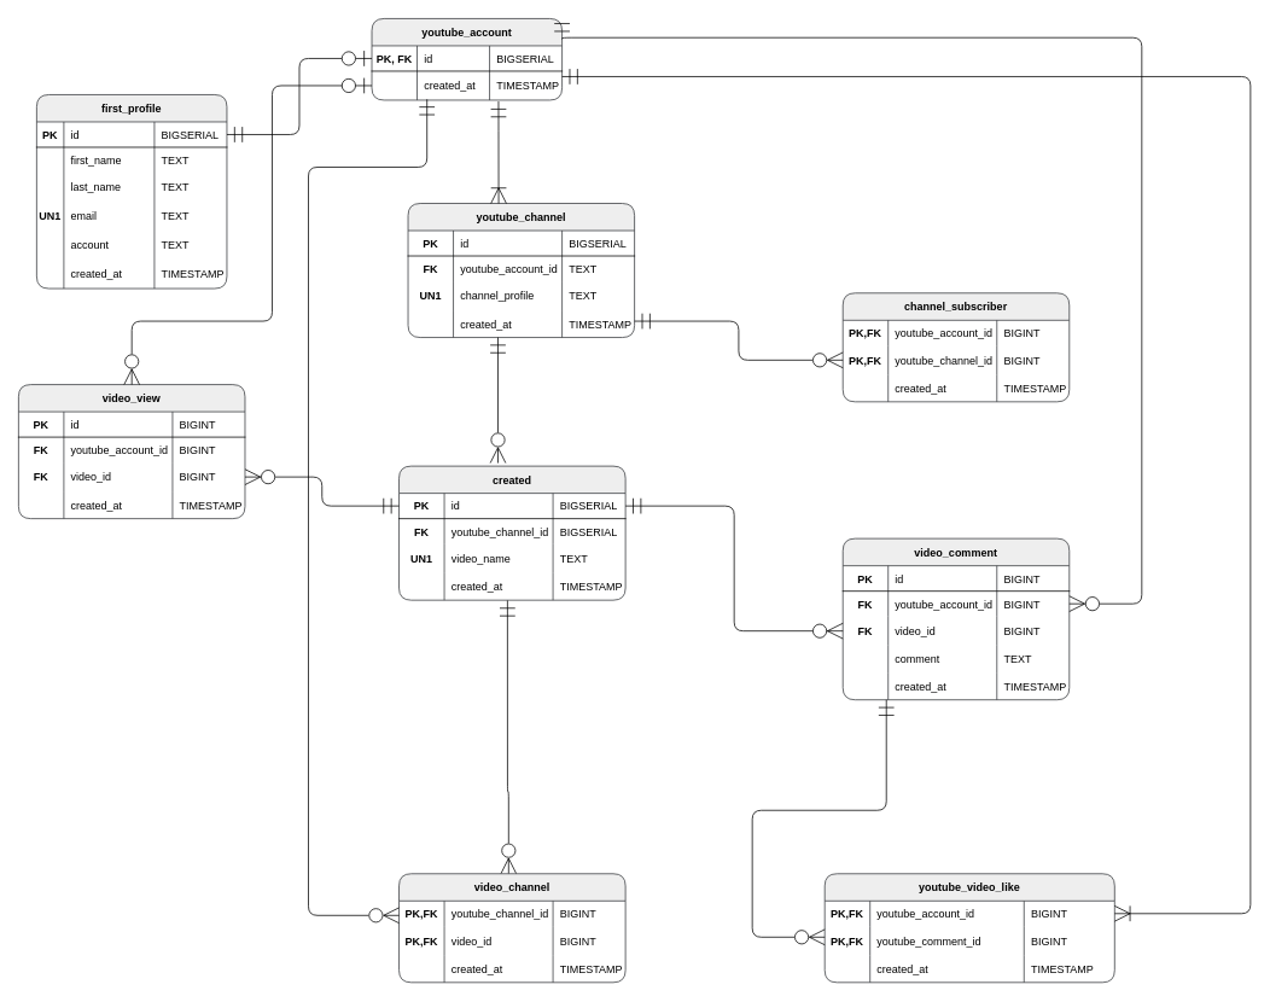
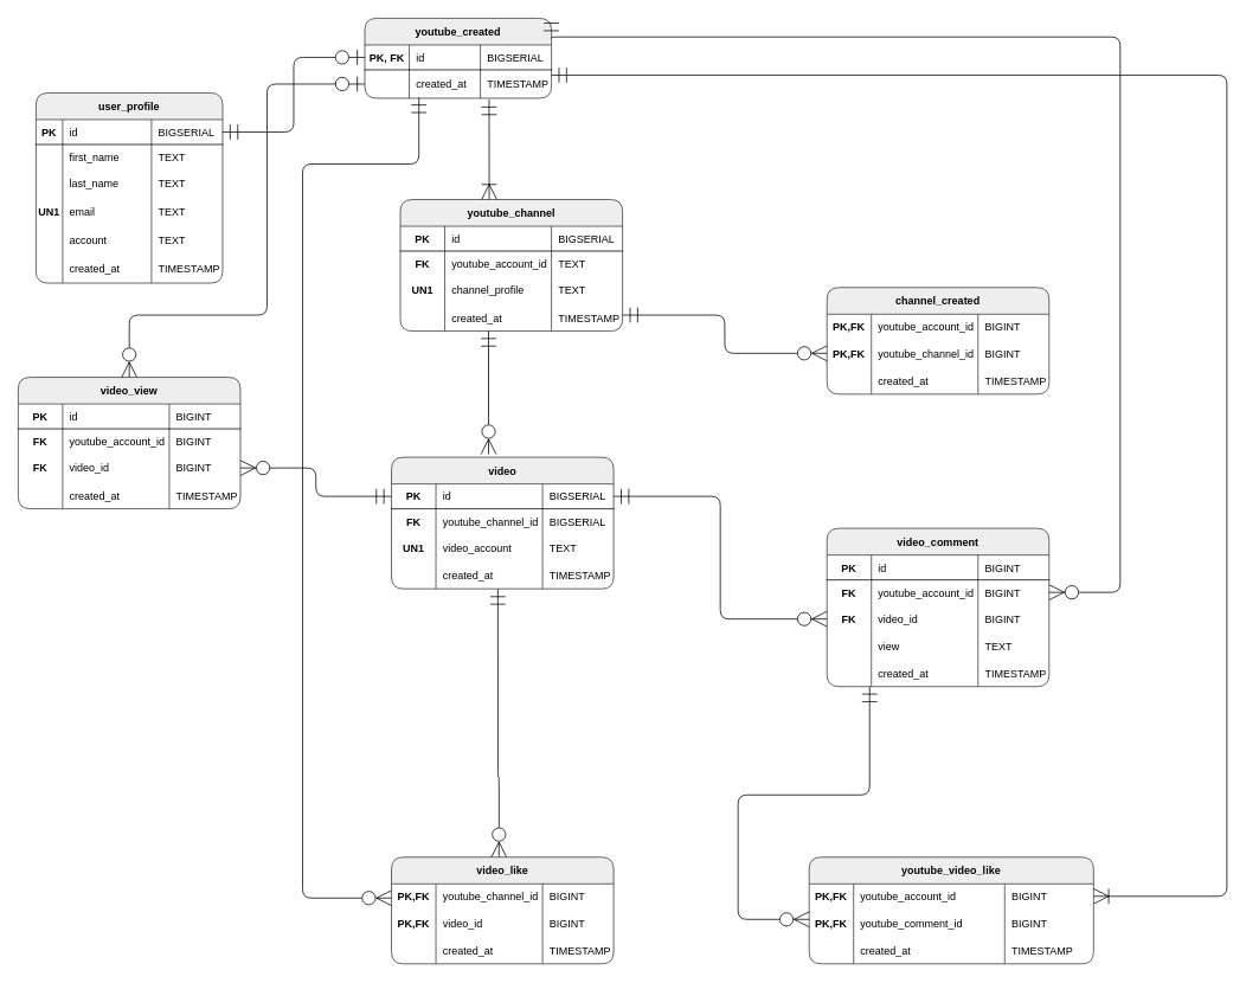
- <mxCell id="27" value="youtube_account" style="shape=table;startSize=30;container=1;collapsible=1;childLayout=tableLayout;fixedRows=1;rowLines=0;fontStyle=1;align=center;resizeLast=1;fillColor=#eeeeee;strokeColor=#36393d;rounded=1;" parent="1" vertex="1"><mxGeometry x="410" y="20" width="210" height="90" as="geometry"><mxRectangle x="280" y="300" width="70" height="30" as="alternateBounds" /></mxGeometry></mxCell>
+ <mxCell id="27" value="youtube_created" style="shape=table;startSize=30;container=1;collapsible=1;childLayout=tableLayout;fixedRows=1;rowLines=0;fontStyle=1;align=center;resizeLast=1;fillColor=#eeeeee;strokeColor=#36393d;rounded=1;" parent="1" vertex="1"><mxGeometry x="410" y="20" width="210" height="90" as="geometry"><mxRectangle x="280" y="300" width="70" height="30" as="alternateBounds" /></mxGeometry></mxCell>
- <mxCell id="2" value="first_profile" style="shape=table;startSize=30;container=1;collapsible=1;childLayout=tableLayout;fixedRows=1;rowLines=0;fontStyle=1;align=center;resizeLast=1;fillColor=#eeeeee;strokeColor=#36393d;rounded=1;" parent="1" vertex="1"><mxGeometry x="40" y="104" width="210" height="214" as="geometry"><mxRectangle x="280" y="300" width="70" height="30" as="alternateBounds" /></mxGeometry></mxCell>
+ <mxCell id="2" value="user_profile" style="shape=table;startSize=30;container=1;collapsible=1;childLayout=tableLayout;fixedRows=1;rowLines=0;fontStyle=1;align=center;resizeLast=1;fillColor=#eeeeee;strokeColor=#36393d;rounded=1;" parent="1" vertex="1"><mxGeometry x="40" y="104" width="210" height="214" as="geometry"><mxRectangle x="280" y="300" width="70" height="30" as="alternateBounds" /></mxGeometry></mxCell>
- <mxCell id="55" value="channel_subscriber" style="shape=table;startSize=30;container=1;collapsible=1;childLayout=tableLayout;fixedRows=1;rowLines=0;fontStyle=1;align=center;resizeLast=1;fillColor=#eeeeee;strokeColor=#36393D;rounded=1;" parent="1" vertex="1"><mxGeometry x="930" y="323" width="250" height="120" as="geometry"><mxRectangle x="280" y="300" width="70" height="30" as="alternateBounds" /></mxGeometry></mxCell>
+ <mxCell id="55" value="channel_created" style="shape=table;startSize=30;container=1;collapsible=1;childLayout=tableLayout;fixedRows=1;rowLines=0;fontStyle=1;align=center;resizeLast=1;fillColor=#eeeeee;strokeColor=#36393D;rounded=1;" parent="1" vertex="1"><mxGeometry x="930" y="323" width="250" height="120" as="geometry"><mxRectangle x="280" y="300" width="70" height="30" as="alternateBounds" /></mxGeometry></mxCell>
- <mxCell id="69" value="created" style="shape=table;startSize=30;container=1;collapsible=1;childLayout=tableLayout;fixedRows=1;rowLines=0;fontStyle=1;align=center;resizeLast=1;fillColor=#eeeeee;strokeColor=#36393d;rounded=1;" parent="1" vertex="1"><mxGeometry x="440" y="514" width="250" height="148" as="geometry"><mxRectangle x="280" y="300" width="70" height="30" as="alternateBounds" /></mxGeometry></mxCell>
+ <mxCell id="69" value="video" style="shape=table;startSize=30;container=1;collapsible=1;childLayout=tableLayout;fixedRows=1;rowLines=0;fontStyle=1;align=center;resizeLast=1;fillColor=#eeeeee;strokeColor=#36393d;rounded=1;" parent="1" vertex="1"><mxGeometry x="440" y="514" width="250" height="148" as="geometry"><mxRectangle x="280" y="300" width="70" height="30" as="alternateBounds" /></mxGeometry></mxCell>
- <mxCell id="80" value="video_name" style="shape=partialRectangle;connectable=0;fillColor=none;top=0;left=0;bottom=0;right=0;align=left;spacingLeft=6;overflow=hidden;" parent="78" vertex="1"><mxGeometry x="50" width="120" height="32" as="geometry"><mxRectangle width="120" height="32" as="alternateBounds" /></mxGeometry></mxCell>
+ <mxCell id="80" value="video_account" style="shape=partialRectangle;connectable=0;fillColor=none;top=0;left=0;bottom=0;right=0;align=left;spacingLeft=6;overflow=hidden;" parent="78" vertex="1"><mxGeometry x="50" width="120" height="32" as="geometry"><mxRectangle width="120" height="32" as="alternateBounds" /></mxGeometry></mxCell>
- <mxCell id="121" value="comment" style="shape=partialRectangle;connectable=0;fillColor=none;top=0;left=0;bottom=0;right=0;align=left;spacingLeft=6;overflow=hidden;" parent="119" vertex="1"><mxGeometry x="50" width="120" height="30" as="geometry"><mxRectangle width="120" height="30" as="alternateBounds" /></mxGeometry></mxCell>
+ <mxCell id="121" value="view" style="shape=partialRectangle;connectable=0;fillColor=none;top=0;left=0;bottom=0;right=0;align=left;spacingLeft=6;overflow=hidden;" parent="119" vertex="1"><mxGeometry x="50" width="120" height="30" as="geometry"><mxRectangle width="120" height="30" as="alternateBounds" /></mxGeometry></mxCell>
- <mxCell id="130" value="video_channel" style="shape=table;startSize=30;container=1;collapsible=1;childLayout=tableLayout;fixedRows=1;rowLines=0;fontStyle=1;align=center;resizeLast=1;fillColor=#eeeeee;strokeColor=#36393D;rounded=1;" parent="1" vertex="1"><mxGeometry x="440" y="964" width="250" height="120" as="geometry"><mxRectangle x="280" y="300" width="70" height="30" as="alternateBounds" /></mxGeometry></mxCell>
+ <mxCell id="130" value="video_like" style="shape=table;startSize=30;container=1;collapsible=1;childLayout=tableLayout;fixedRows=1;rowLines=0;fontStyle=1;align=center;resizeLast=1;fillColor=#eeeeee;strokeColor=#36393D;rounded=1;" parent="1" vertex="1"><mxGeometry x="440" y="964" width="250" height="120" as="geometry"><mxRectangle x="280" y="300" width="70" height="30" as="alternateBounds" /></mxGeometry></mxCell>
